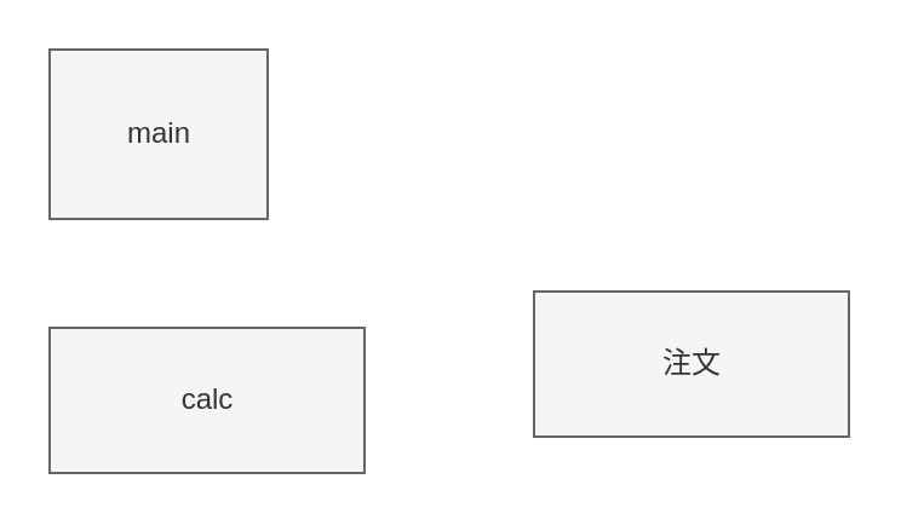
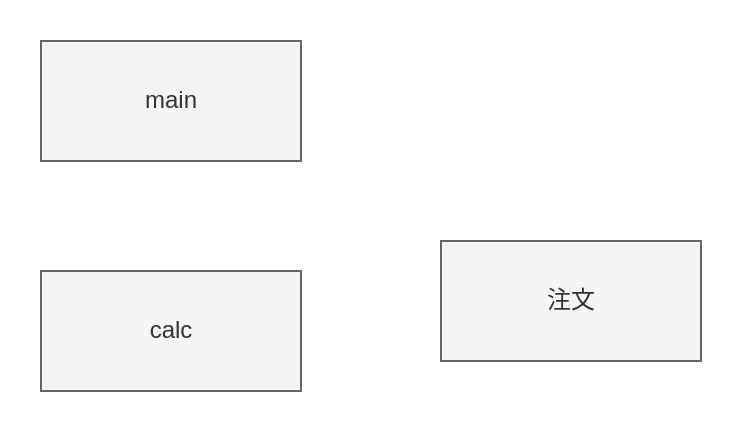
- <mxCell id="2" value="main" style="html=1;fillColor=#f5f5f5;fontColor=#333333;strokeColor=#666666;" vertex="1" parent="1"><mxGeometry x="20" y="20" width="90" height="70" as="geometry" /></mxCell>
+ <mxCell id="2" value="main" style="html=1;fillColor=#f5f5f5;fontColor=#333333;strokeColor=#666666;" vertex="1" parent="1"><mxGeometry x="20" y="20" width="130" height="60" as="geometry" /></mxCell>
